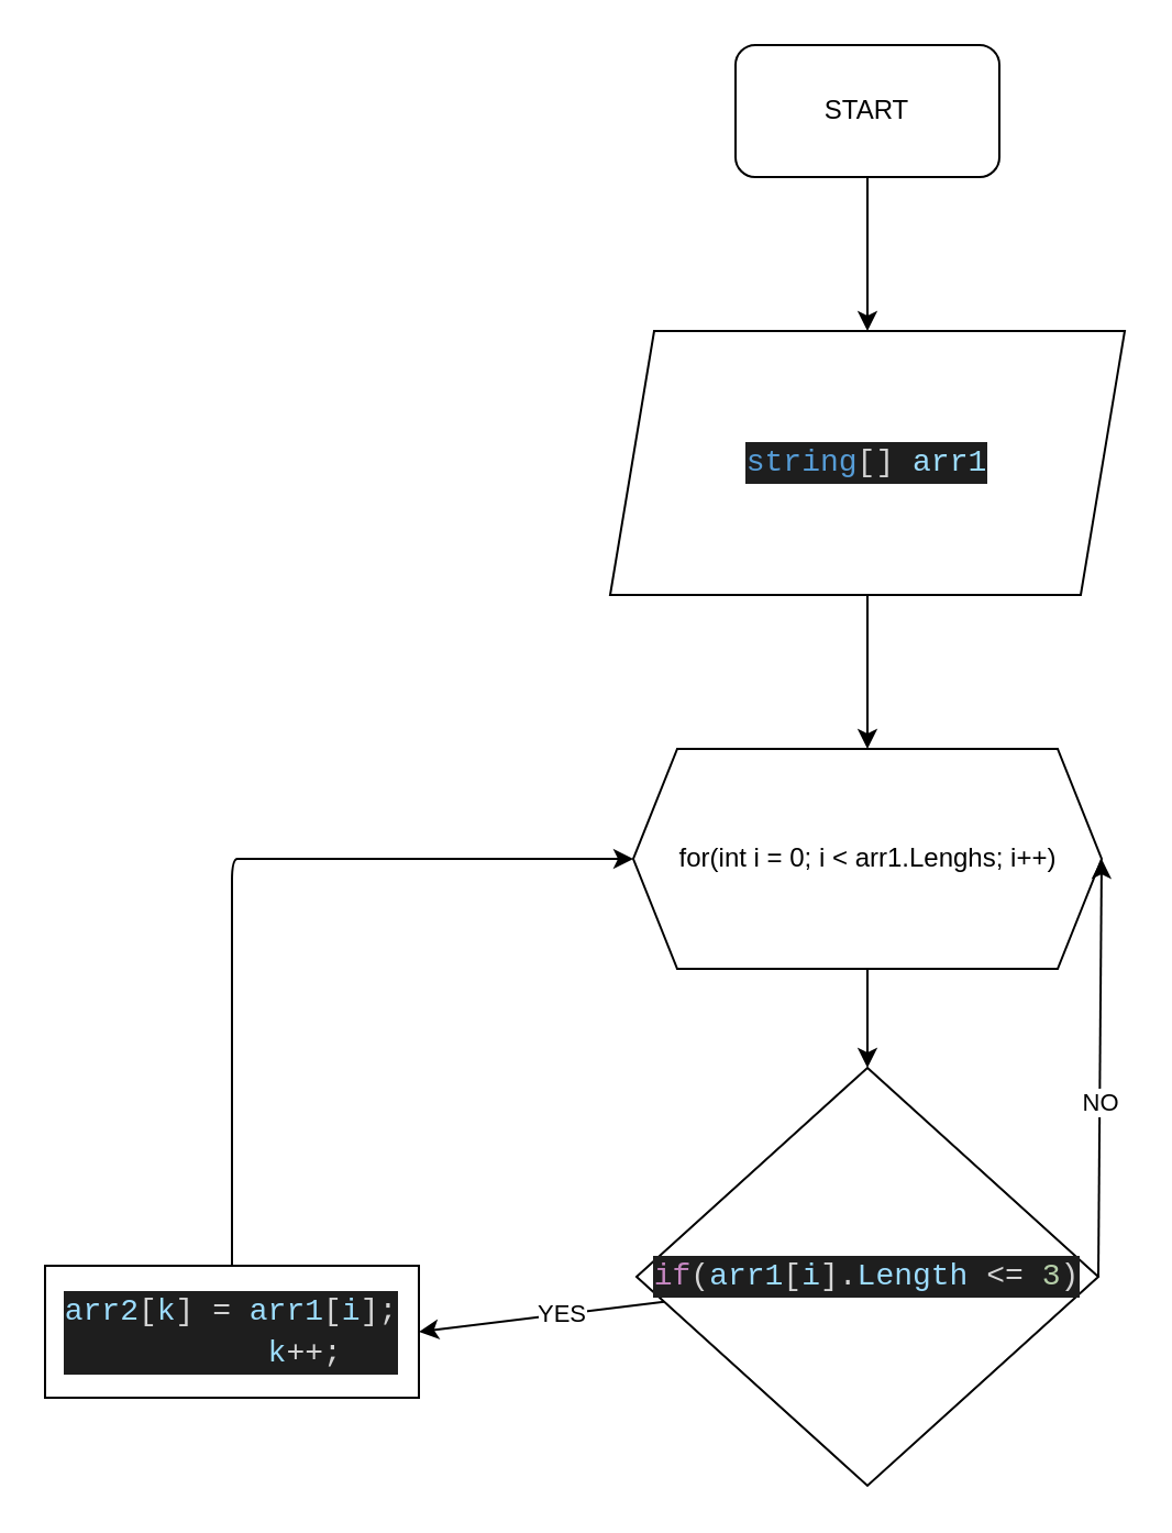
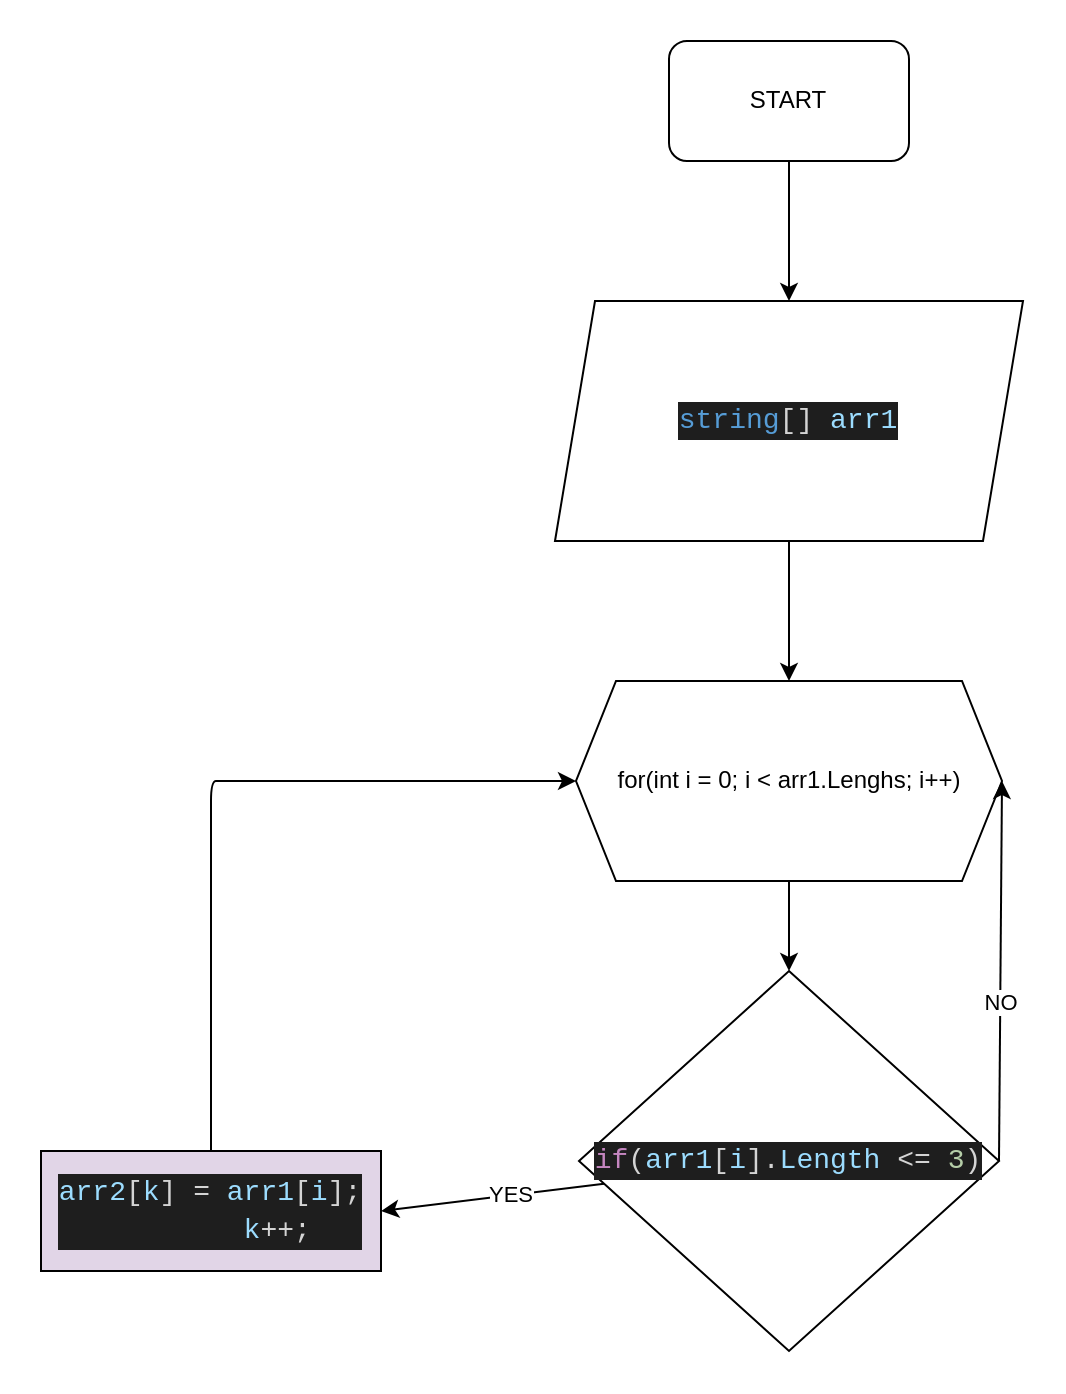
- <mxCell id="14" value="&lt;div style=&quot;color: rgb(212 , 212 , 212) ; background-color: rgb(30 , 30 , 30) ; font-family: &amp;#34;consolas&amp;#34; , &amp;#34;courier new&amp;#34; , monospace ; font-size: 14px ; line-height: 19px&quot;&gt;&lt;div&gt;&lt;span style=&quot;color: #9cdcfe&quot;&gt;arr2&lt;/span&gt;[&lt;span style=&quot;color: #9cdcfe&quot;&gt;k&lt;/span&gt;] = &lt;span style=&quot;color: #9cdcfe&quot;&gt;arr1&lt;/span&gt;[&lt;span style=&quot;color: #9cdcfe&quot;&gt;i&lt;/span&gt;];&lt;/div&gt;&lt;div&gt;&amp;nbsp; &amp;nbsp; &amp;nbsp; &amp;nbsp; &lt;span style=&quot;color: #9cdcfe&quot;&gt;k&lt;/span&gt;++;&lt;/div&gt;&lt;/div&gt;" style="rounded=0;whiteSpace=wrap;html=1;" vertex="1" parent="1"><mxGeometry x="20" y="575" width="170" height="60" as="geometry" /></mxCell>
+ <mxCell id="14" value="&lt;div style=&quot;color: rgb(212 , 212 , 212) ; background-color: rgb(30 , 30 , 30) ; font-family: &amp;#34;consolas&amp;#34; , &amp;#34;courier new&amp;#34; , monospace ; font-size: 14px ; line-height: 19px&quot;&gt;&lt;div&gt;&lt;span style=&quot;color: #9cdcfe&quot;&gt;arr2&lt;/span&gt;[&lt;span style=&quot;color: #9cdcfe&quot;&gt;k&lt;/span&gt;] = &lt;span style=&quot;color: #9cdcfe&quot;&gt;arr1&lt;/span&gt;[&lt;span style=&quot;color: #9cdcfe&quot;&gt;i&lt;/span&gt;];&lt;/div&gt;&lt;div&gt;&amp;nbsp; &amp;nbsp; &amp;nbsp; &amp;nbsp; &lt;span style=&quot;color: #9cdcfe&quot;&gt;k&lt;/span&gt;++;&lt;/div&gt;&lt;/div&gt;" style="rounded=0;whiteSpace=wrap;html=1;fillColor=#e1d5e7;" vertex="1" parent="1"><mxGeometry x="20" y="575" width="170" height="60" as="geometry" /></mxCell>
